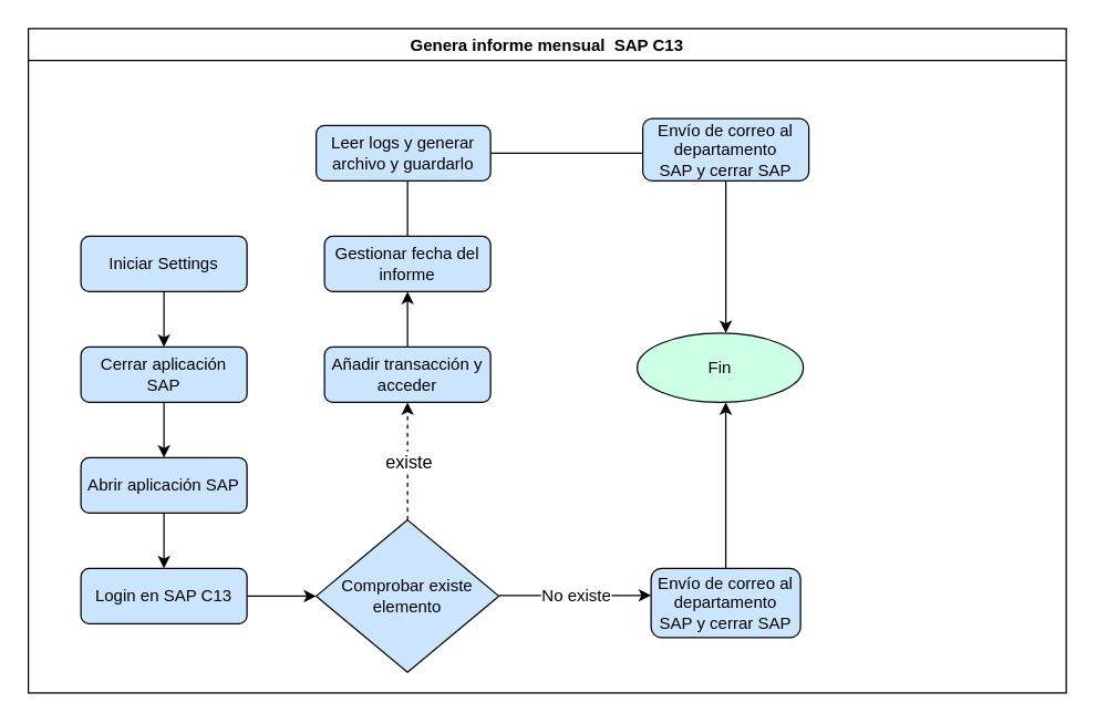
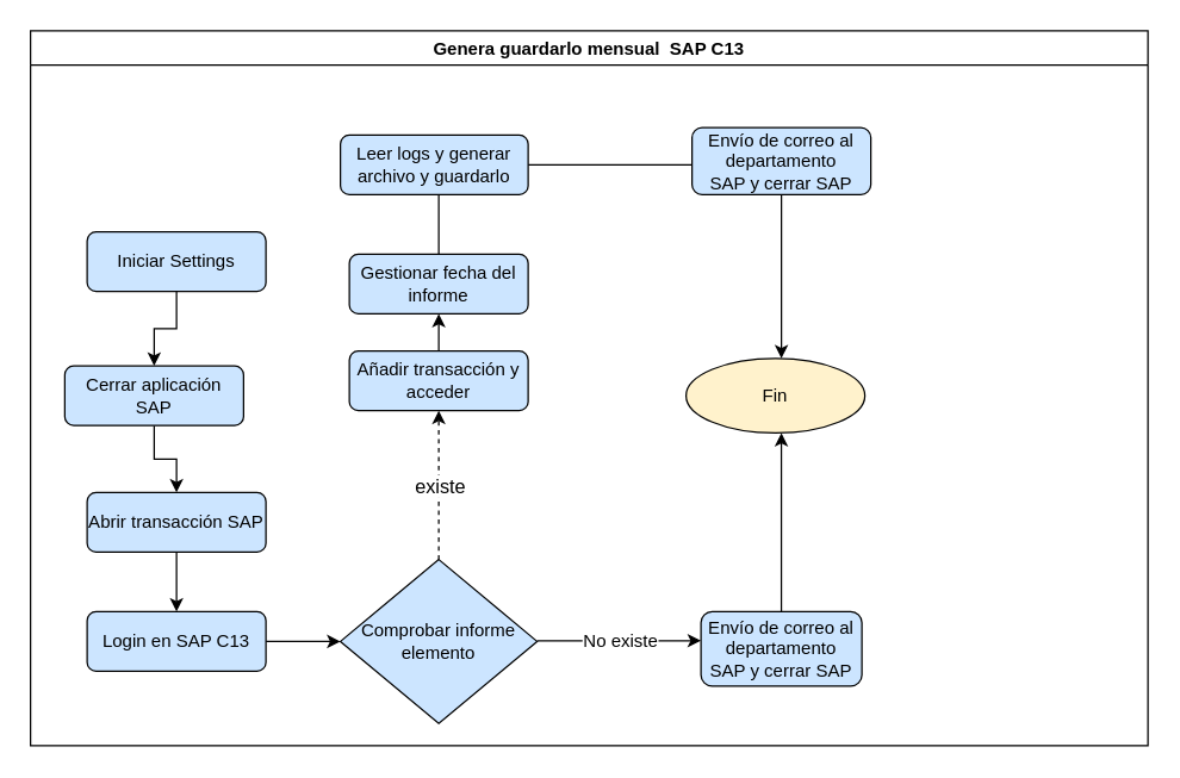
- <mxCell id="2" value="Genera informe mensual  SAP C13" style="swimlane;" parent="1" vertex="1"><mxGeometry x="20" y="20" width="750" height="480" as="geometry" /></mxCell>
+ <mxCell id="2" value="Genera guardarlo mensual  SAP C13" style="swimlane;" parent="1" vertex="1"><mxGeometry x="20" y="20" width="750" height="480" as="geometry" /></mxCell>
- <mxCell id="4" value="Iniciar Settings" style="rounded=1;whiteSpace=wrap;html=1;fillColor=#CCE5FF;" parent="2" vertex="1"><mxGeometry x="38" y="150" width="120" height="40" as="geometry" /></mxCell>
+ <mxCell id="4" value="Iniciar Settings" style="rounded=1;whiteSpace=wrap;html=1;fillColor=#CCE5FF;" parent="2" vertex="1"><mxGeometry x="38" y="135" width="120" height="40" as="geometry" /></mxCell>
- <mxCell id="18" value="Fin" style="ellipse;whiteSpace=wrap;html=1;fillColor=#CCFFE6;" vertex="1" parent="2"><mxGeometry x="440" y="220" width="120" height="50" as="geometry" /></mxCell>
+ <mxCell id="18" value="Fin" style="ellipse;whiteSpace=wrap;html=1;fillColor=#fff2cc;" vertex="1" parent="2"><mxGeometry x="440" y="220" width="120" height="50" as="geometry" /></mxCell>
- <mxCell id="6" value="Cerrar aplicación SAP" style="rounded=1;whiteSpace=wrap;html=1;fillColor=#CCE5FF;" parent="2" vertex="1"><mxGeometry x="38" y="230" width="120" height="40" as="geometry" /></mxCell>
+ <mxCell id="6" value="Cerrar aplicación SAP" style="rounded=1;whiteSpace=wrap;html=1;fillColor=#CCE5FF;" parent="2" vertex="1"><mxGeometry x="23" y="225" width="120" height="40" as="geometry" /></mxCell>
- <mxCell id="13" value="Añadir transacción y acceder" style="rounded=1;whiteSpace=wrap;html=1;fillColor=#CCE5FF;" vertex="1" parent="2"><mxGeometry x="214" y="230" width="120" height="40" as="geometry" /></mxCell>
+ <mxCell id="13" value="Añadir transacción y acceder" style="rounded=1;whiteSpace=wrap;html=1;fillColor=#CCE5FF;" vertex="1" parent="2"><mxGeometry x="214" y="215" width="120" height="40" as="geometry" /></mxCell>
- <mxCell id="8" value="Abrir aplicación SAP" style="rounded=1;whiteSpace=wrap;html=1;fillColor=#CCE5FF;" parent="2" vertex="1"><mxGeometry x="38" y="310" width="120" height="40" as="geometry" /></mxCell>
+ <mxCell id="8" value="Abrir transacción SAP" style="rounded=1;whiteSpace=wrap;html=1;fillColor=#CCE5FF;" parent="2" vertex="1"><mxGeometry x="38" y="310" width="120" height="40" as="geometry" /></mxCell>
- <mxCell id="11" value="Comprobar existe elemento" style="rhombus;whiteSpace=wrap;html=1;fillColor=#CCE5FF;" parent="2" vertex="1"><mxGeometry x="208" y="355" width="132" height="110" as="geometry" /></mxCell>
+ <mxCell id="11" value="Comprobar informe elemento" style="rhombus;whiteSpace=wrap;html=1;fillColor=#CCE5FF;" parent="2" vertex="1"><mxGeometry x="208" y="355" width="132" height="110" as="geometry" /></mxCell>
